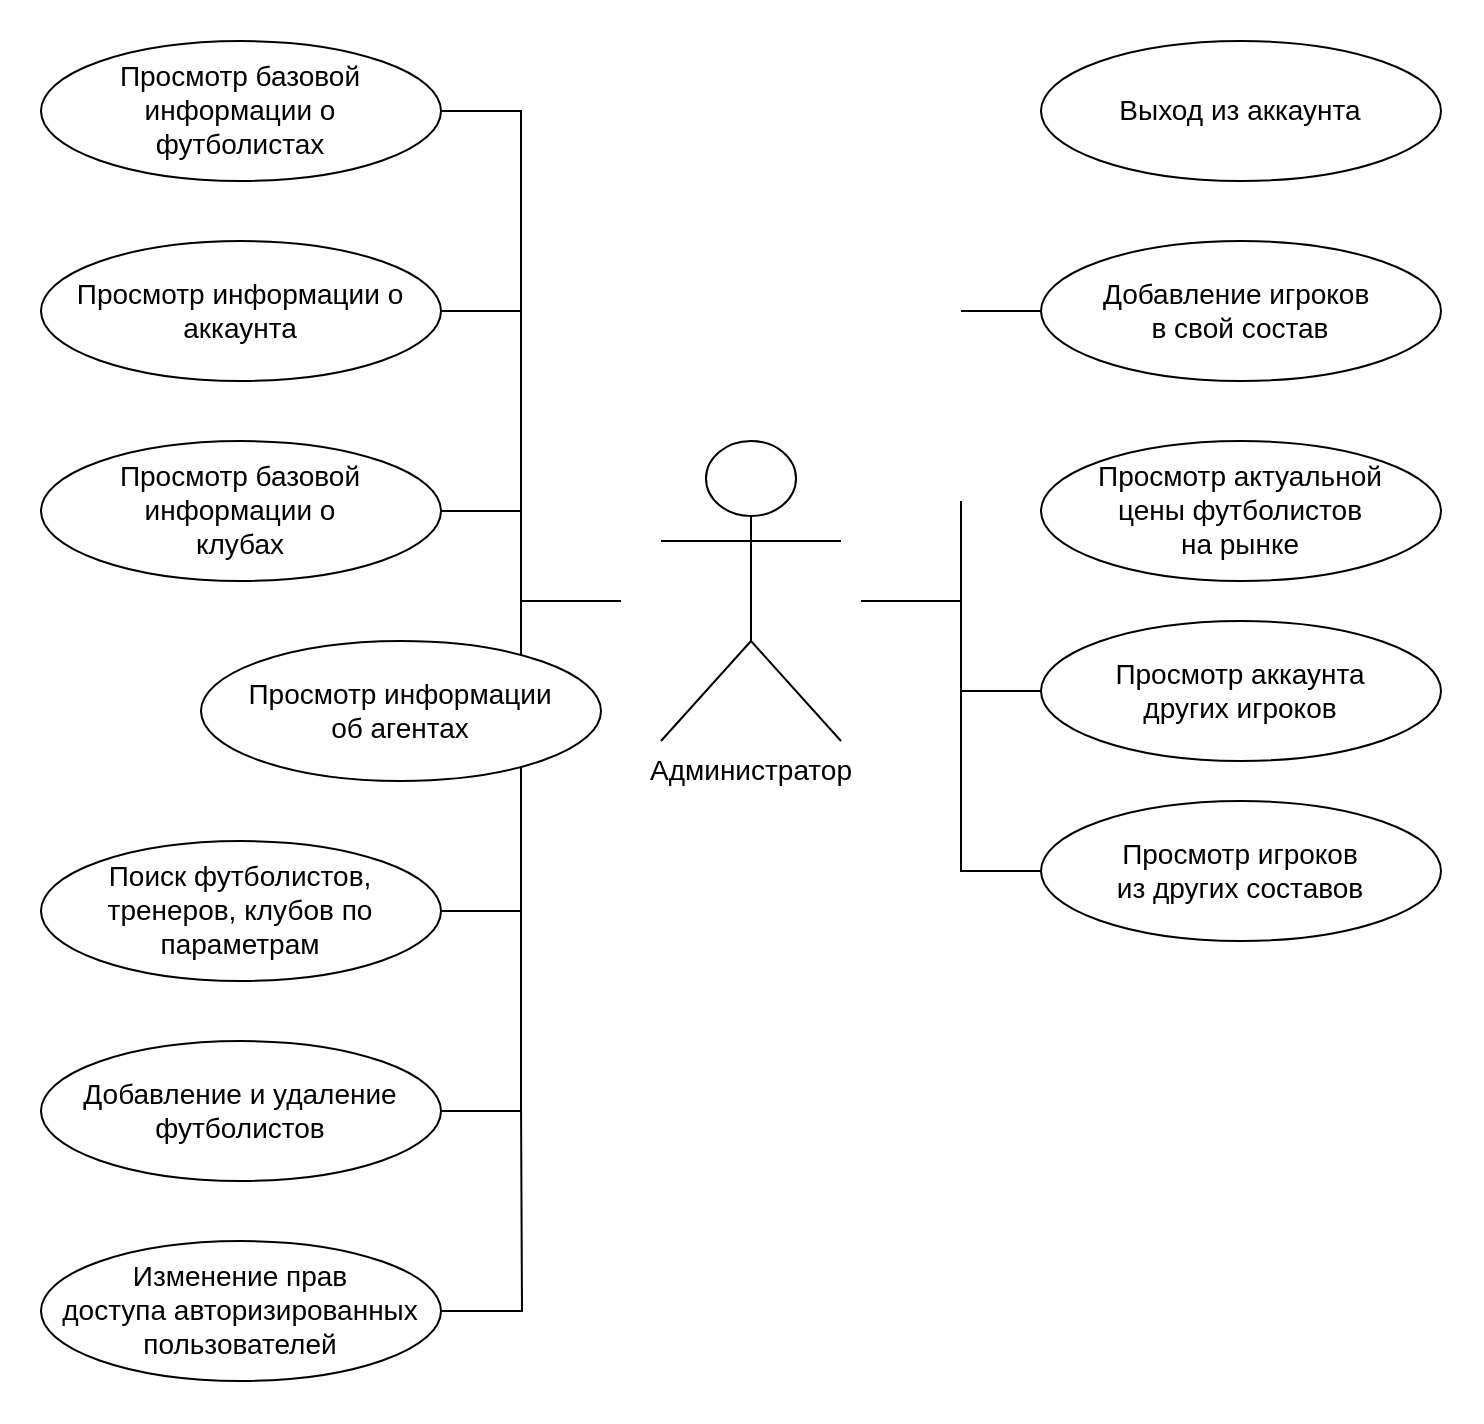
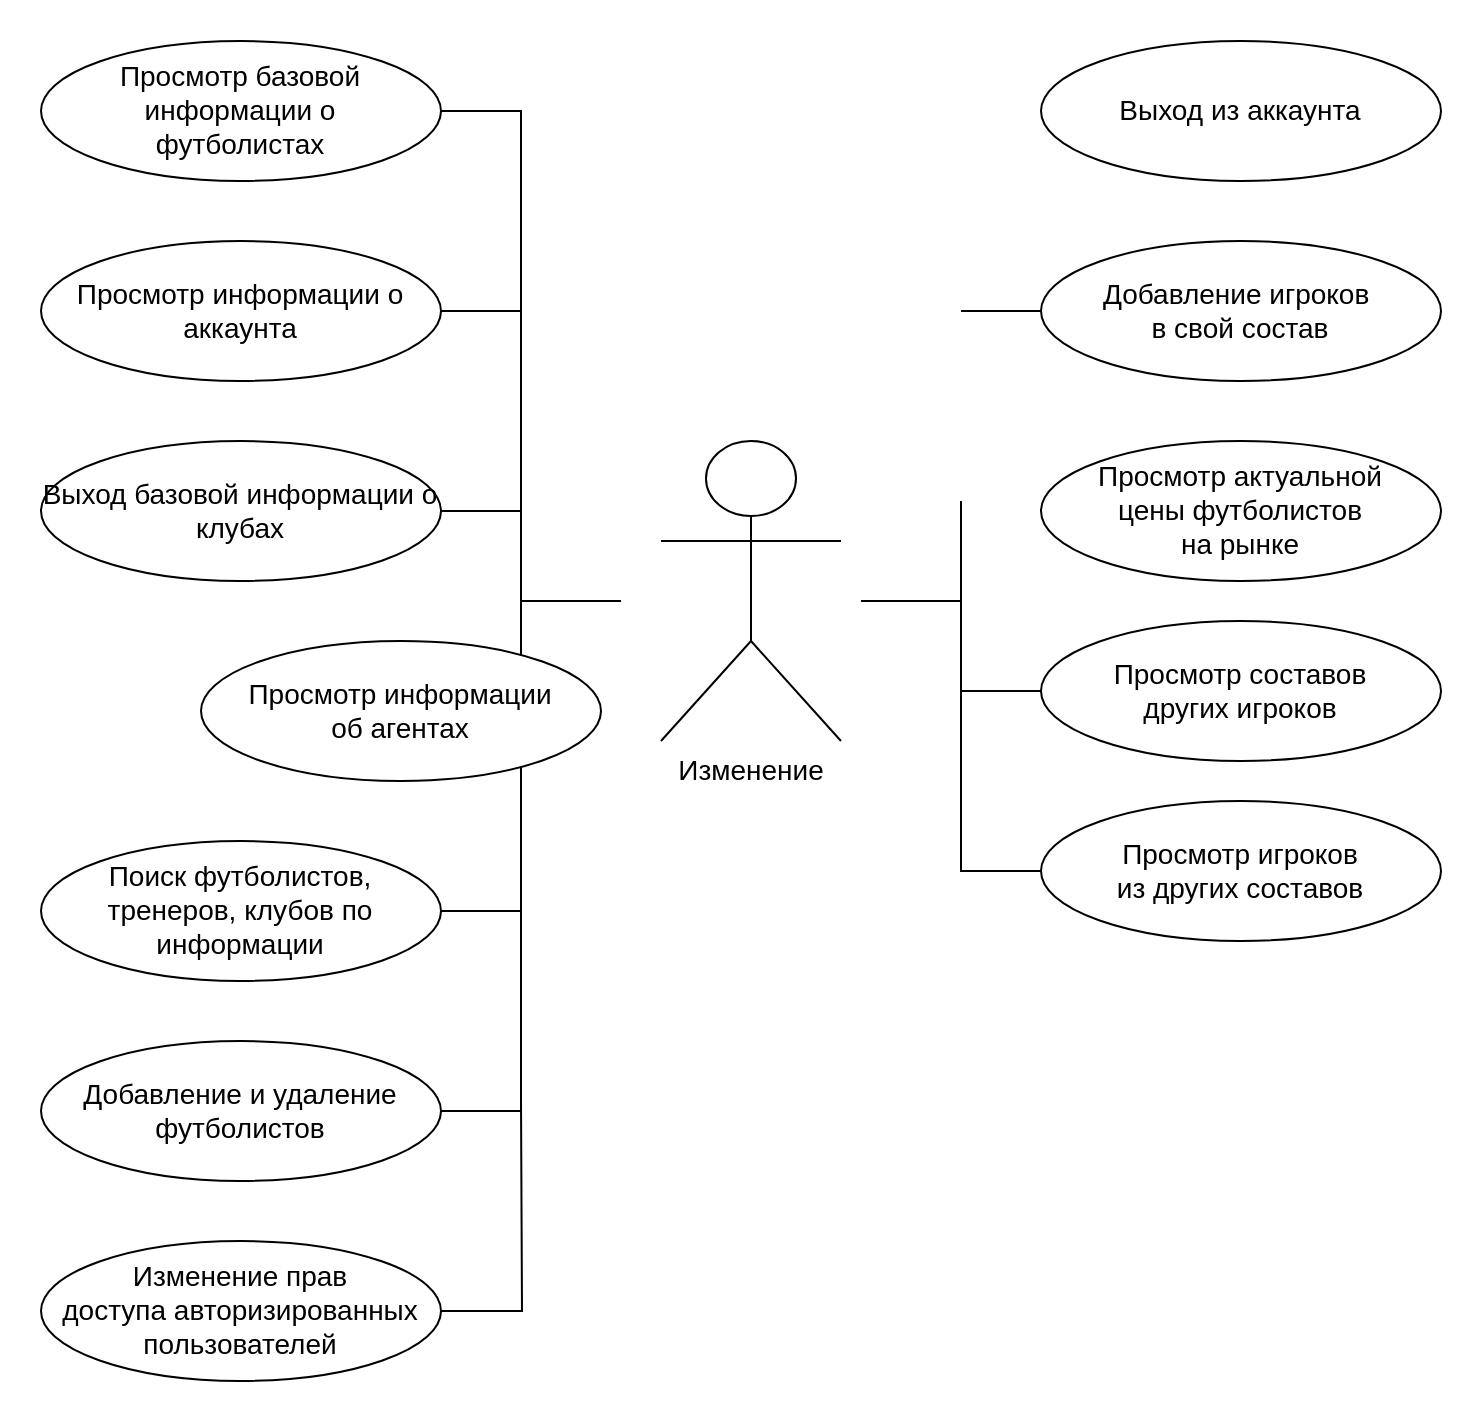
- <mxCell id="10" value="Просмотр базовой информации о &lt;br&gt;клубах" style="ellipse;whiteSpace=wrap;html=1;fontSize=14;" parent="1" vertex="1"><mxGeometry x="20" y="220" width="200" height="70" as="geometry" /></mxCell>
+ <mxCell id="10" value="Выход базовой информации о &lt;br&gt;клубах" style="ellipse;whiteSpace=wrap;html=1;fontSize=14;" parent="1" vertex="1"><mxGeometry x="20" y="220" width="200" height="70" as="geometry" /></mxCell>
- <mxCell id="15" value="Просмотр аккаунта&lt;br&gt;других игроков" style="ellipse;whiteSpace=wrap;html=1;fontSize=14;" parent="1" vertex="1"><mxGeometry x="520" y="310" width="200" height="70" as="geometry" /></mxCell>
+ <mxCell id="15" value="Просмотр составов&lt;br&gt;других игроков" style="ellipse;whiteSpace=wrap;html=1;fontSize=14;" parent="1" vertex="1"><mxGeometry x="520" y="310" width="200" height="70" as="geometry" /></mxCell>
- <mxCell id="2" value="&lt;span style=&quot;font-size: 14px&quot;&gt;Администратор&lt;/span&gt;" style="shape=umlActor;verticalLabelPosition=bottom;verticalAlign=top;html=1;" parent="1" vertex="1"><mxGeometry x="330" y="220" width="90" height="150" as="geometry" /></mxCell>
+ <mxCell id="2" value="&lt;span style=&quot;font-size: 14px&quot;&gt;Изменение&lt;/span&gt;" style="shape=umlActor;verticalLabelPosition=bottom;verticalAlign=top;html=1;" parent="1" vertex="1"><mxGeometry x="330" y="220" width="90" height="150" as="geometry" /></mxCell>
- <mxCell id="12" value="Поиск футболистов, тренеров, клубов по параметрам" style="ellipse;whiteSpace=wrap;html=1;fontSize=14;" parent="1" vertex="1"><mxGeometry x="20" y="420" width="200" height="70" as="geometry" /></mxCell>
+ <mxCell id="12" value="Поиск футболистов, тренеров, клубов по информации" style="ellipse;whiteSpace=wrap;html=1;fontSize=14;" parent="1" vertex="1"><mxGeometry x="20" y="420" width="200" height="70" as="geometry" /></mxCell>
